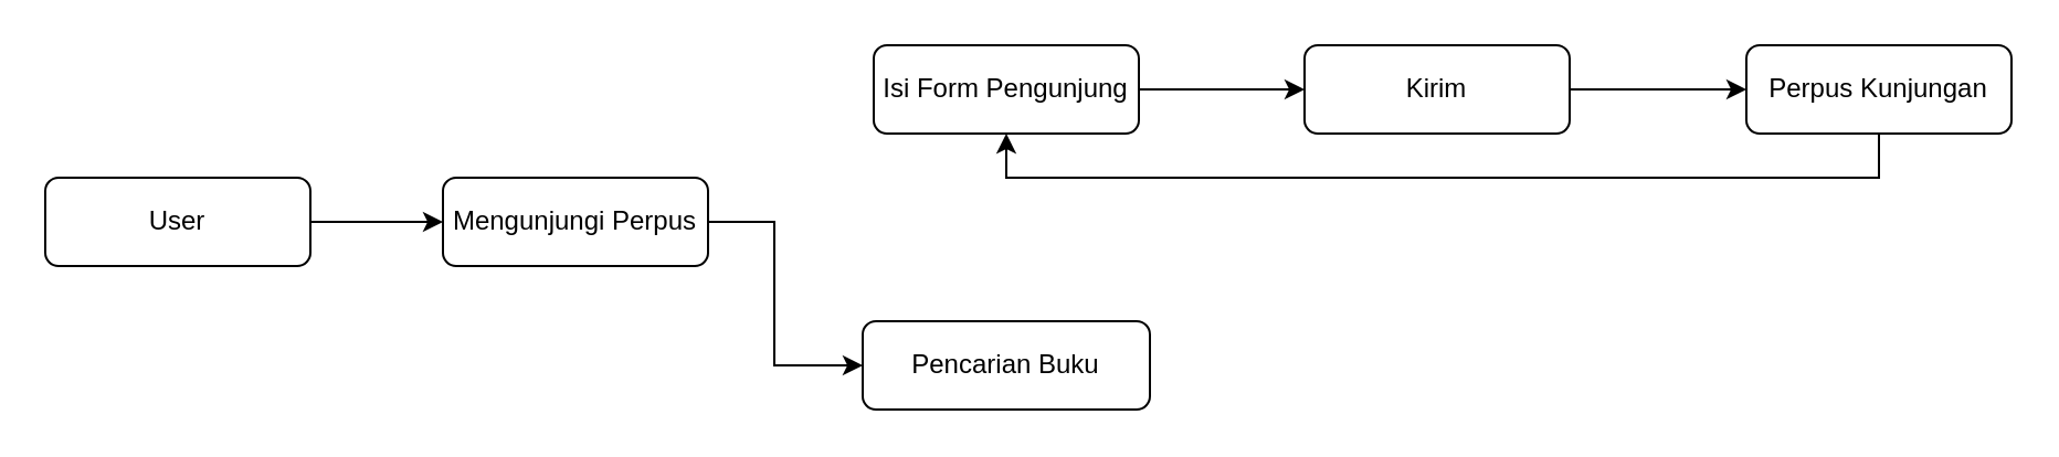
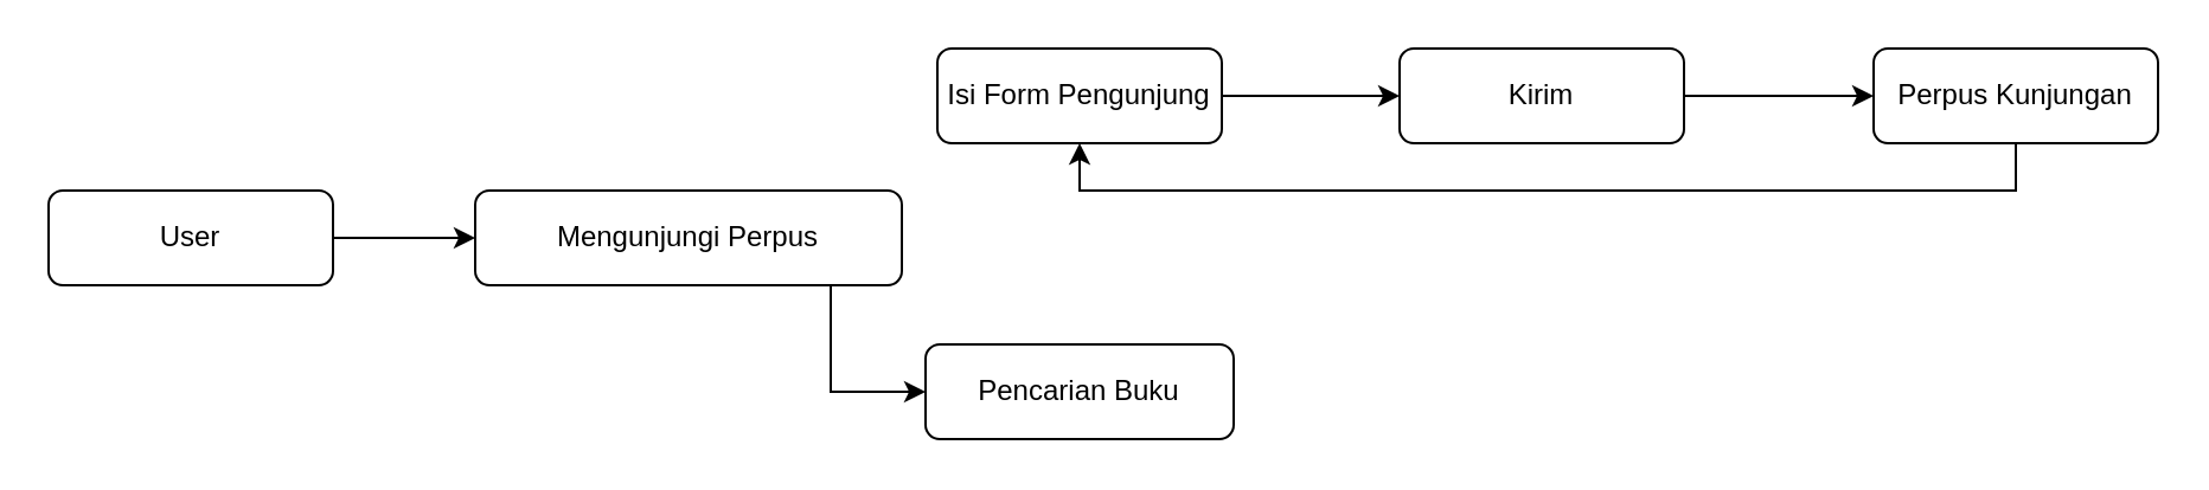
- <mxCell id="5" value="Mengunjungi Perpus" style="whiteSpace=wrap;html=1;rounded=1;" parent="1" vertex="1"><mxGeometry x="200" y="80" width="120" height="40" as="geometry" /></mxCell>
+ <mxCell id="5" value="Mengunjungi Perpus" style="whiteSpace=wrap;html=1;rounded=1;" parent="1" vertex="1"><mxGeometry x="200" y="80" width="180" height="40" as="geometry" /></mxCell>
